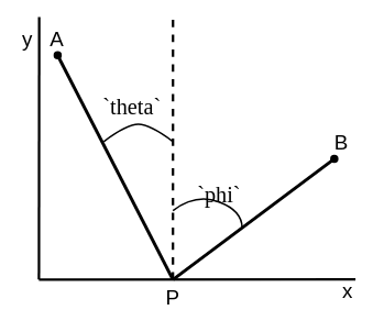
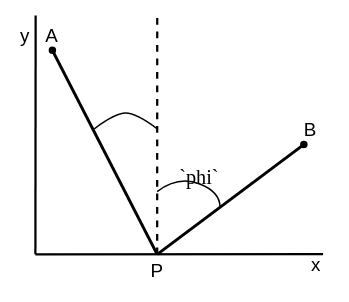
- <mxCell id="14" value="&lt;p style=&quot;font-size: 27px;&quot;&gt;`theta`&lt;/p&gt;" style="text;html=1;strokeColor=none;fillColor=none;align=center;verticalAlign=middle;whiteSpace=wrap;rounded=0;fontSize=27;fontFamily=symbols;" parent="1" vertex="1"><mxGeometry x="143" y="108" width="33" height="42" as="geometry" /></mxCell>
